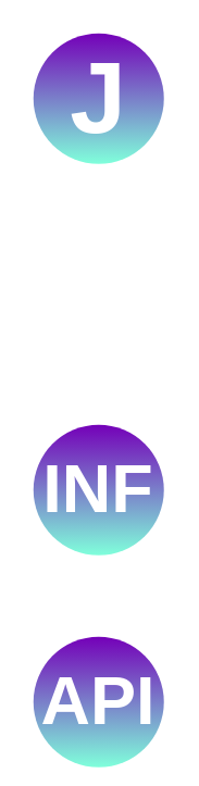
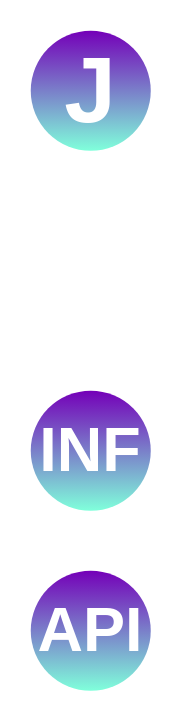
- <mxCell id="4" value="&lt;font color=&quot;#ffffff&quot; size=&quot;1&quot;&gt;&lt;b style=&quot;line-height: 1.2 ; font-size: 42px&quot;&gt;API&lt;/b&gt;&lt;/font&gt;" style="ellipse;whiteSpace=wrap;html=1;aspect=fixed;fillColor=#7400b8ff;align=center;gradientColor=#80ffdbff;gradientDirection=south;strokeColor=none;shadow=0;sketch=0;labelBorderColor=none;" vertex="1" parent="1"><mxGeometry x="20" y="390" width="80" height="80" as="geometry" /></mxCell>
+ <mxCell id="4" value="&lt;font color=&quot;#ffffff&quot; size=&quot;1&quot;&gt;&lt;b style=&quot;line-height: 1.2 ; font-size: 42px&quot;&gt;API&lt;/b&gt;&lt;/font&gt;" style="ellipse;whiteSpace=wrap;html=1;aspect=fixed;fillColor=#7400b8ff;align=center;gradientColor=#80ffdbff;gradientDirection=south;strokeColor=none;shadow=0;sketch=0;labelBorderColor=none;" vertex="1" parent="1"><mxGeometry x="20" y="380" width="80" height="80" as="geometry" /></mxCell>
